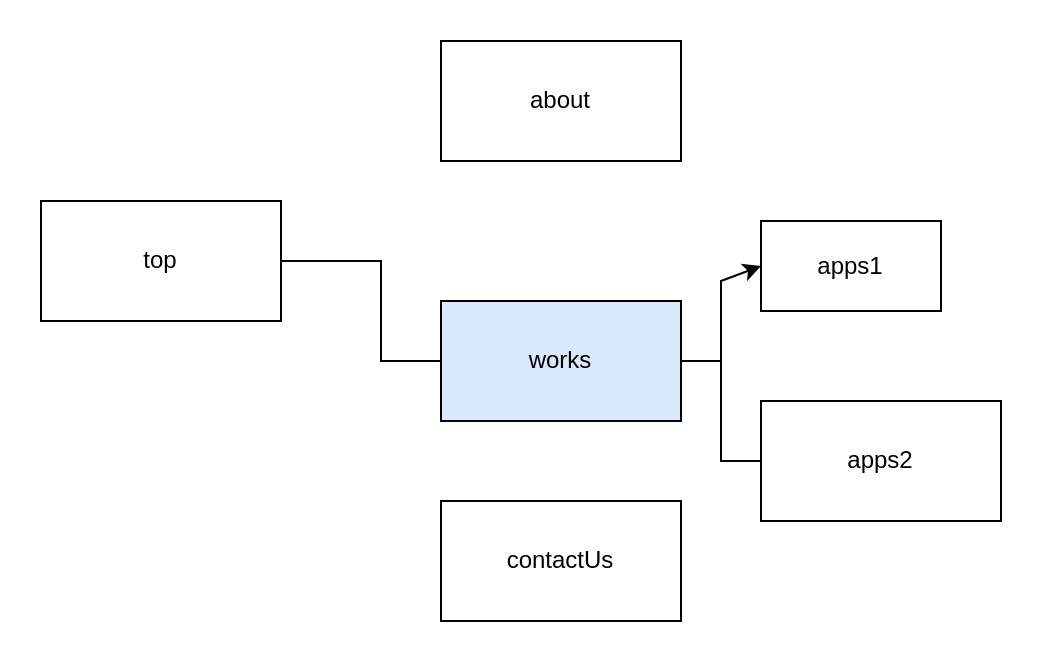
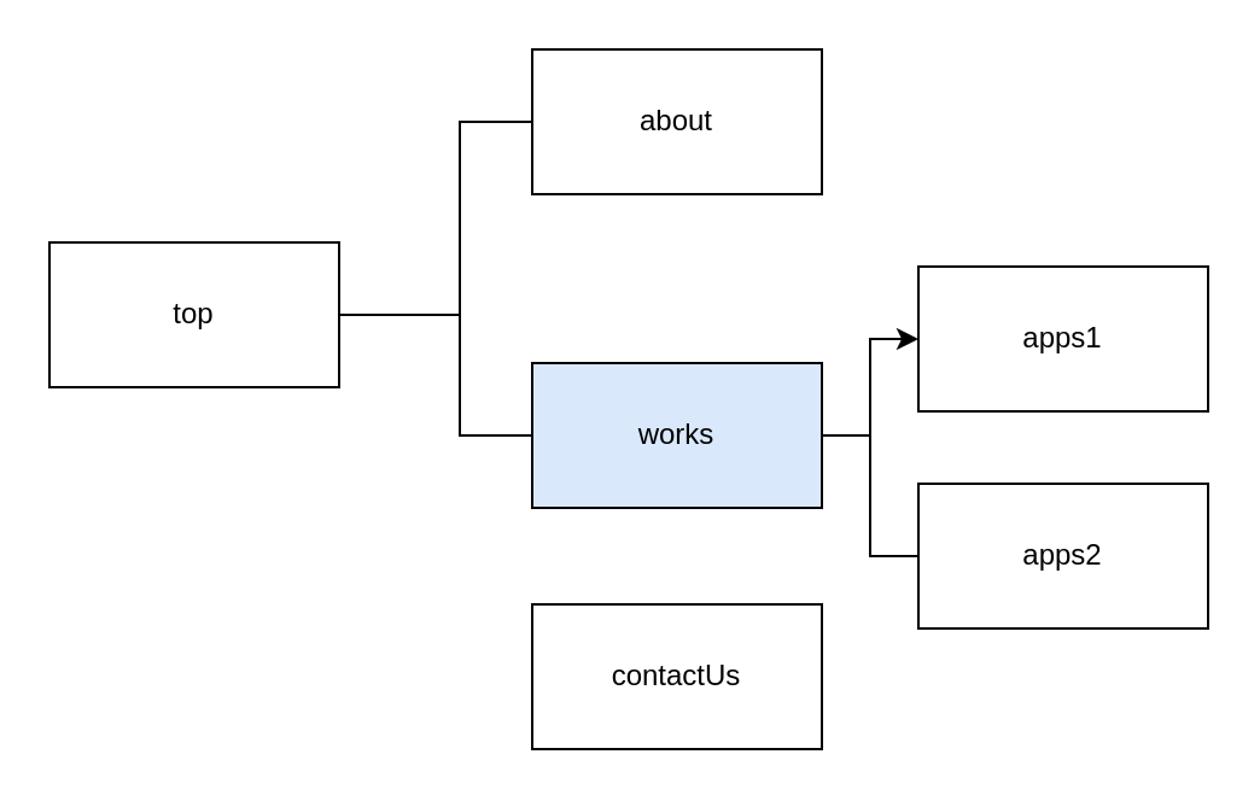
+ <mxCell id="4" value="" style="endArrow=none;html=1;exitX=1;exitY=0.5;exitDx=0;exitDy=0;entryX=0;entryY=0.5;entryDx=0;entryDy=0;rounded=0;" edge="1" parent="1" source="2" target="3"><mxGeometry width="50" height="50" relative="1" as="geometry"><mxPoint x="350" y="160" as="sourcePoint" /><mxPoint x="190" y="-10" as="targetPoint" /><Array as="points"><mxPoint x="190" y="130" /><mxPoint x="190" y="50" /></Array></mxGeometry></mxCell>
- <mxCell id="6" value="apps1" style="rounded=0;whiteSpace=wrap;html=1;" vertex="1" parent="1"><mxGeometry x="380" y="110" width="90" height="45" as="geometry" /></mxCell>
+ <mxCell id="6" value="apps1" style="rounded=0;whiteSpace=wrap;html=1;" vertex="1" parent="1"><mxGeometry x="380" y="110" width="120" height="60" as="geometry" /></mxCell>
